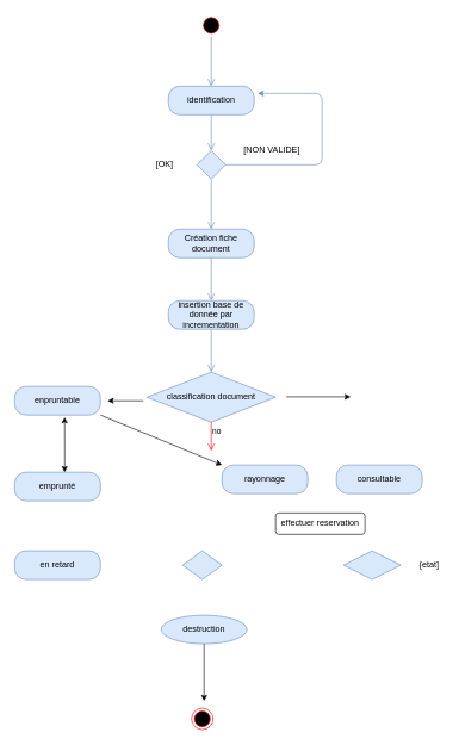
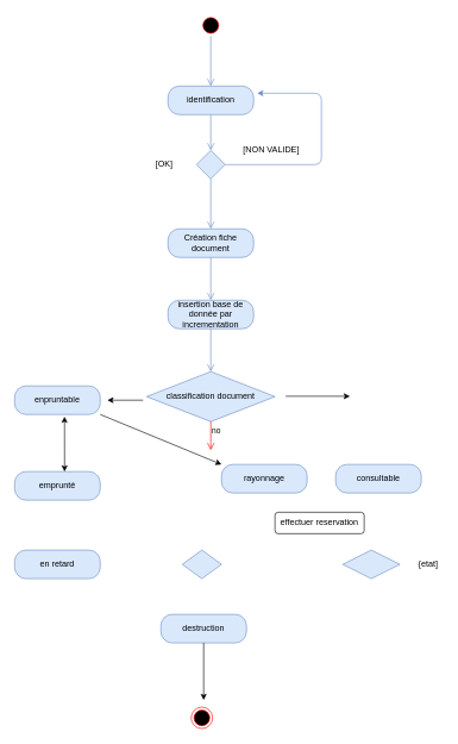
- <mxCell id="24" value="destruction" style="ellipse;whiteSpace=wrap;html=1;arcSize=40;fillColor=#dae8fc;strokeColor=#6c8ebf;" vertex="1" parent="1"><mxGeometry x="225" y="860" width="120" height="40" as="geometry" /></mxCell>
+ <mxCell id="24" value="destruction" style="rounded=1;whiteSpace=wrap;html=1;arcSize=40;fillColor=#dae8fc;strokeColor=#6c8ebf;" vertex="1" parent="1"><mxGeometry x="225" y="860" width="120" height="40" as="geometry" /></mxCell>
